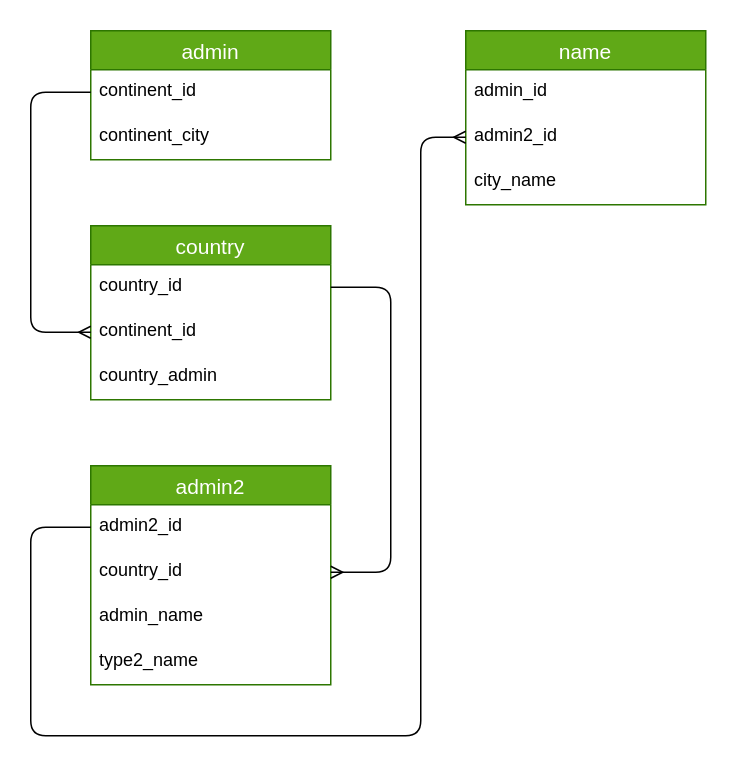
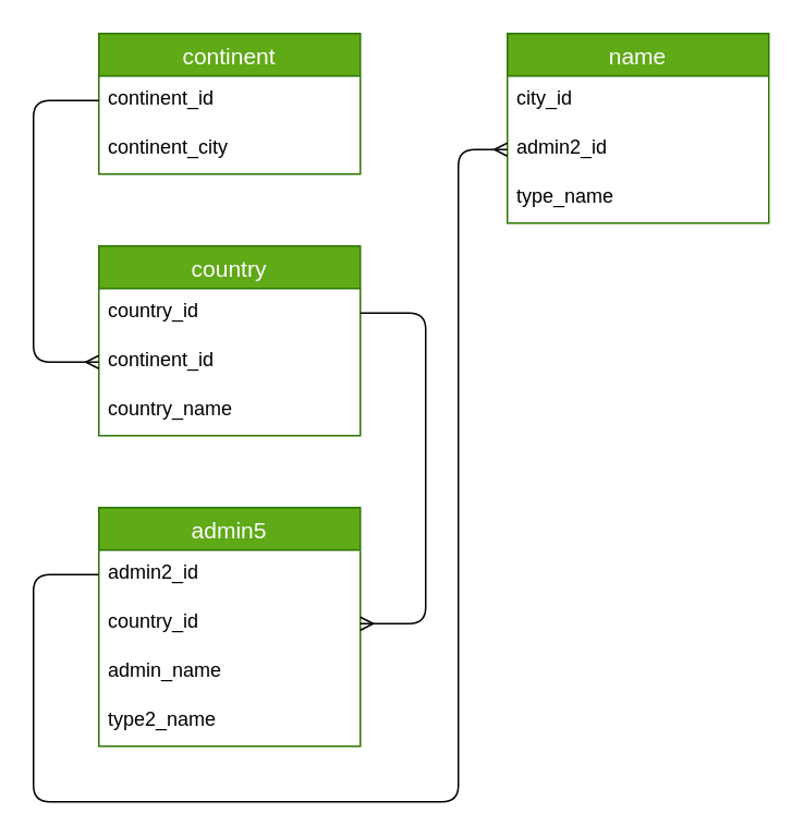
- <mxCell id="2" value="admin" style="swimlane;fontStyle=0;childLayout=stackLayout;horizontal=1;startSize=26;horizontalStack=0;resizeParent=1;resizeParentMax=0;resizeLast=0;collapsible=1;marginBottom=0;align=center;fontSize=14;fillColor=#60a917;fontColor=#ffffff;strokeColor=#2D7600;" parent="1" vertex="1"><mxGeometry x="60" y="20" width="160" height="86" as="geometry" /></mxCell>
+ <mxCell id="2" value="continent" style="swimlane;fontStyle=0;childLayout=stackLayout;horizontal=1;startSize=26;horizontalStack=0;resizeParent=1;resizeParentMax=0;resizeLast=0;collapsible=1;marginBottom=0;align=center;fontSize=14;fillColor=#60a917;fontColor=#ffffff;strokeColor=#2D7600;" parent="1" vertex="1"><mxGeometry x="60" y="20" width="160" height="86" as="geometry" /></mxCell>
- <mxCell id="17" value="admin_id" style="text;strokeColor=none;fillColor=none;spacingLeft=4;spacingRight=4;overflow=hidden;rotatable=0;points=[[0,0.5],[1,0.5]];portConstraint=eastwest;fontSize=12;" parent="16" vertex="1"><mxGeometry y="26" width="160" height="30" as="geometry" /></mxCell>
+ <mxCell id="17" value="city_id" style="text;strokeColor=none;fillColor=none;spacingLeft=4;spacingRight=4;overflow=hidden;rotatable=0;points=[[0,0.5],[1,0.5]];portConstraint=eastwest;fontSize=12;" parent="16" vertex="1"><mxGeometry y="26" width="160" height="30" as="geometry" /></mxCell>
- <mxCell id="19" value="city_name" style="text;strokeColor=none;fillColor=none;spacingLeft=4;spacingRight=4;overflow=hidden;rotatable=0;points=[[0,0.5],[1,0.5]];portConstraint=eastwest;fontSize=12;" parent="16" vertex="1"><mxGeometry y="86" width="160" height="30" as="geometry" /></mxCell>
+ <mxCell id="19" value="type_name" style="text;strokeColor=none;fillColor=none;spacingLeft=4;spacingRight=4;overflow=hidden;rotatable=0;points=[[0,0.5],[1,0.5]];portConstraint=eastwest;fontSize=12;" parent="16" vertex="1"><mxGeometry y="86" width="160" height="30" as="geometry" /></mxCell>
- <mxCell id="8" value="country_admin" style="text;strokeColor=none;fillColor=none;spacingLeft=4;spacingRight=4;overflow=hidden;rotatable=0;points=[[0,0.5],[1,0.5]];portConstraint=eastwest;fontSize=12;" parent="5" vertex="1"><mxGeometry y="86" width="160" height="30" as="geometry" /></mxCell>
+ <mxCell id="8" value="country_name" style="text;strokeColor=none;fillColor=none;spacingLeft=4;spacingRight=4;overflow=hidden;rotatable=0;points=[[0,0.5],[1,0.5]];portConstraint=eastwest;fontSize=12;" parent="5" vertex="1"><mxGeometry y="86" width="160" height="30" as="geometry" /></mxCell>
- <mxCell id="9" value="admin2" style="swimlane;fontStyle=0;childLayout=stackLayout;horizontal=1;startSize=26;horizontalStack=0;resizeParent=1;resizeParentMax=0;resizeLast=0;collapsible=1;marginBottom=0;align=center;fontSize=14;fillColor=#60a917;fontColor=#ffffff;strokeColor=#2D7600;" parent="1" vertex="1"><mxGeometry x="60" y="310" width="160" height="146" as="geometry" /></mxCell>
+ <mxCell id="9" value="admin5" style="swimlane;fontStyle=0;childLayout=stackLayout;horizontal=1;startSize=26;horizontalStack=0;resizeParent=1;resizeParentMax=0;resizeLast=0;collapsible=1;marginBottom=0;align=center;fontSize=14;fillColor=#60a917;fontColor=#ffffff;strokeColor=#2D7600;" parent="1" vertex="1"><mxGeometry x="60" y="310" width="160" height="146" as="geometry" /></mxCell>
